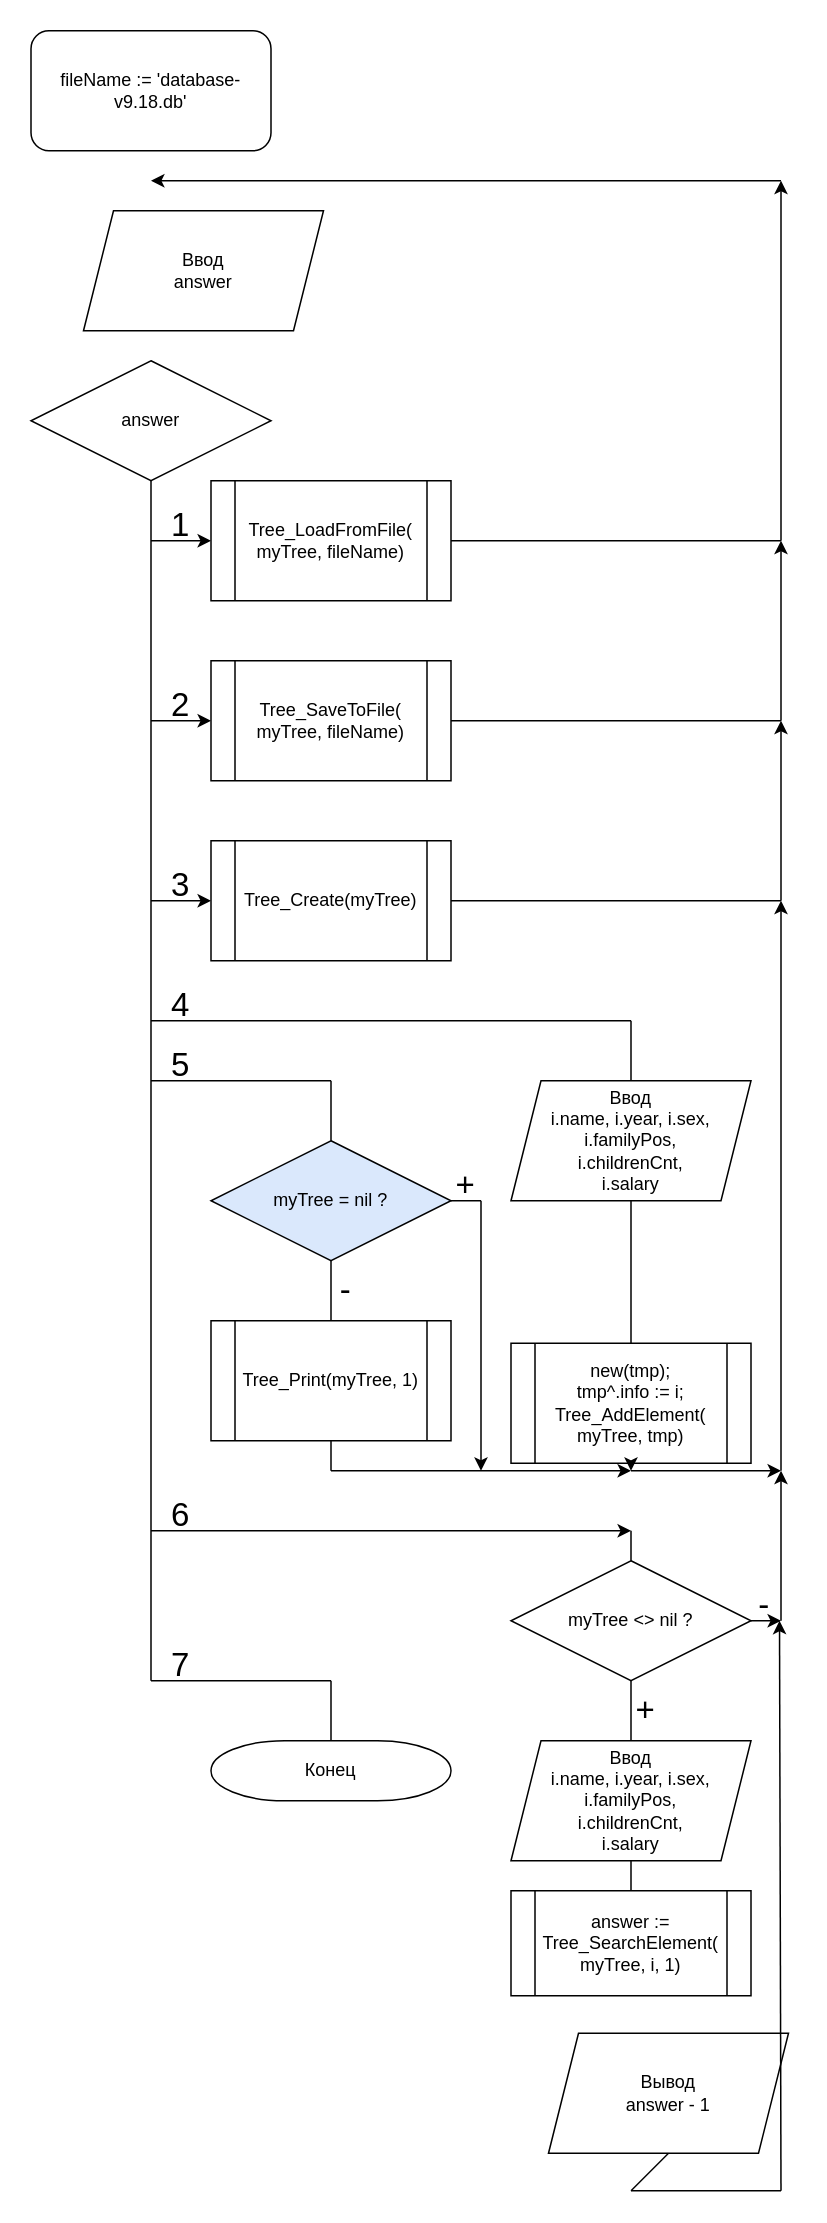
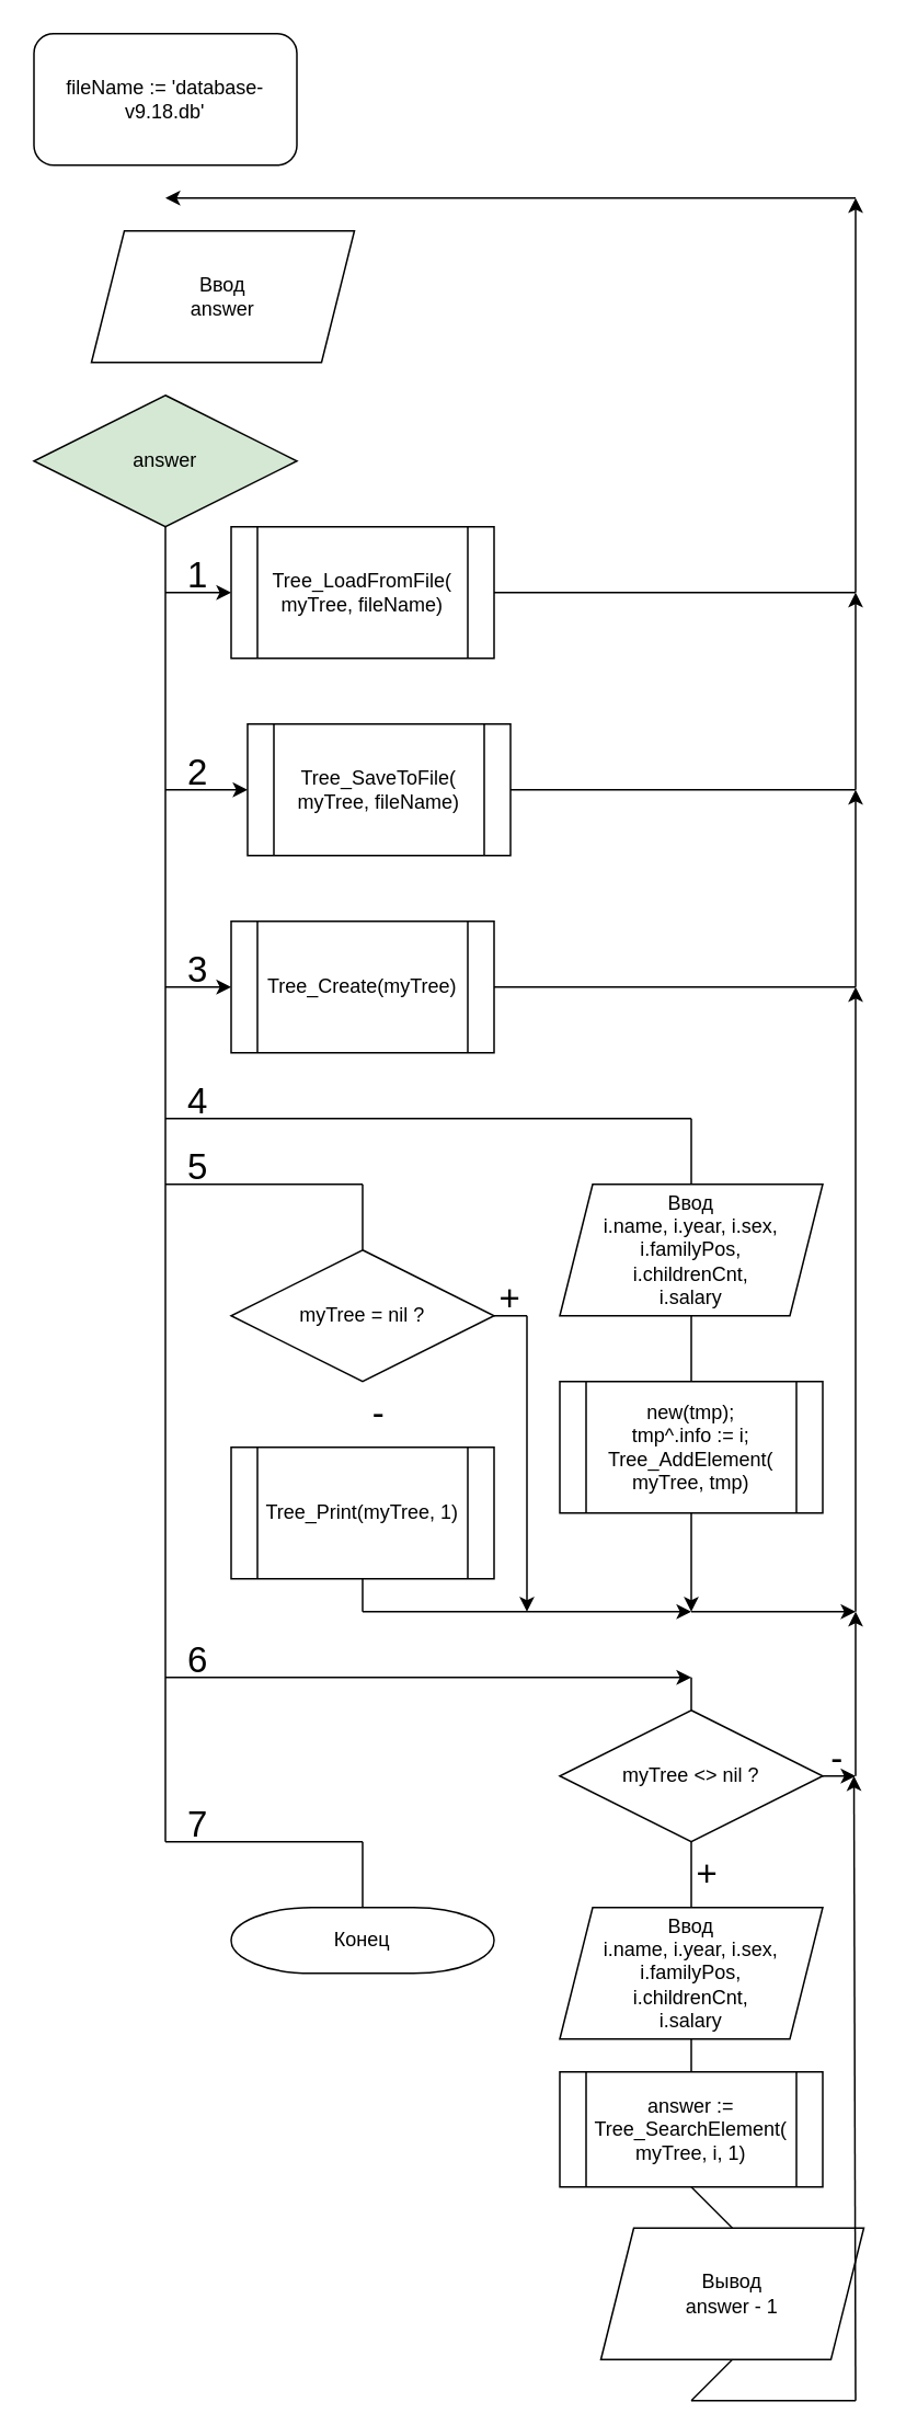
- <mxCell id="5" value="answer" style="rhombus;whiteSpace=wrap;html=1;strokeWidth=1;" vertex="1" parent="1"><mxGeometry y="240" width="160" height="80" as="geometry" x="20" /></mxCell>
+ <mxCell id="5" value="answer" style="rhombus;whiteSpace=wrap;html=1;strokeWidth=1;fillColor=#d5e8d4;" vertex="1" parent="1"><mxGeometry y="240" width="160" height="80" as="geometry" x="20" /></mxCell>
- <mxCell id="11" value="Tree_SaveToFile(&lt;br&gt;myTree, fileName)" style="shape=process;whiteSpace=wrap;html=1;backgroundOutline=1;" vertex="1" parent="1"><mxGeometry x="140" y="440" width="160" height="80" as="geometry" /></mxCell>
+ <mxCell id="11" value="Tree_SaveToFile(&lt;br&gt;myTree, fileName)" style="shape=process;whiteSpace=wrap;html=1;backgroundOutline=1;" vertex="1" parent="1"><mxGeometry x="150" y="440" width="160" height="80" as="geometry" /></mxCell>
- <mxCell id="21" value="myTree = nil ?" style="rhombus;whiteSpace=wrap;html=1;strokeWidth=1;fillColor=#dae8fc;" vertex="1" parent="1"><mxGeometry x="140" y="760" width="160" height="80" as="geometry" /></mxCell>
+ <mxCell id="21" value="myTree = nil ?" style="rhombus;whiteSpace=wrap;html=1;strokeWidth=1;" vertex="1" parent="1"><mxGeometry x="140" y="760" width="160" height="80" as="geometry" /></mxCell>
- <mxCell id="26" value="" style="endArrow=none;html=1;entryX=0.5;entryY=1;entryDx=0;entryDy=0;exitX=0.5;exitY=0;exitDx=0;exitDy=0;" edge="1" parent="1" source="25" target="21"><mxGeometry width="50" height="50" relative="1" as="geometry"><mxPoint x="390" y="820" as="sourcePoint" /><mxPoint x="440" y="770" as="targetPoint" /></mxGeometry></mxCell>
- <mxCell id="18" value="&lt;div&gt;new(tmp);&lt;/div&gt;&lt;div&gt;&lt;span&gt;tmp^.info := i;&lt;/span&gt;&lt;/div&gt;&lt;div&gt;&lt;span&gt;Tree_AddElement(&lt;/span&gt;&lt;/div&gt;&lt;div&gt;&lt;span&gt;myTree, tmp)&lt;br&gt;&lt;/span&gt;&lt;/div&gt;" style="shape=process;whiteSpace=wrap;html=1;backgroundOutline=1;" vertex="1" parent="1"><mxGeometry x="340" y="895" width="160" height="80" as="geometry" /></mxCell>
+ <mxCell id="18" value="&lt;div&gt;new(tmp);&lt;/div&gt;&lt;div&gt;&lt;span&gt;tmp^.info := i;&lt;/span&gt;&lt;/div&gt;&lt;div&gt;&lt;span&gt;Tree_AddElement(&lt;/span&gt;&lt;/div&gt;&lt;div&gt;&lt;span&gt;myTree, tmp)&lt;br&gt;&lt;/span&gt;&lt;/div&gt;" style="shape=process;whiteSpace=wrap;html=1;backgroundOutline=1;" vertex="1" parent="1"><mxGeometry x="340" y="840" width="160" height="80" as="geometry" /></mxCell>
+ <mxCell id="59" value="" style="endArrow=none;html=1;entryX=0.5;entryY=1;entryDx=0;entryDy=0;exitX=0.5;exitY=0;exitDx=0;exitDy=0;" edge="1" parent="1" source="52" target="51"><mxGeometry width="50" height="50" relative="1" as="geometry"><mxPoint x="360" y="1300" as="sourcePoint" /><mxPoint x="410" y="1250" as="targetPoint" /></mxGeometry></mxCell>
